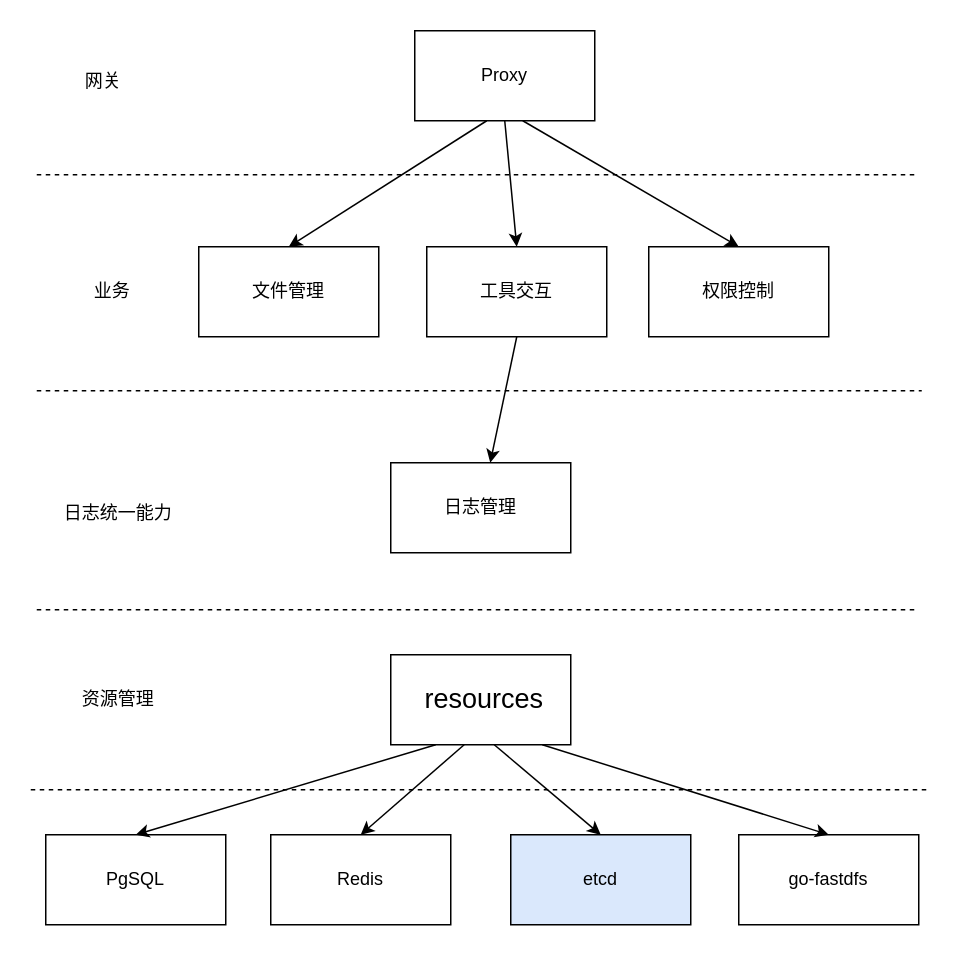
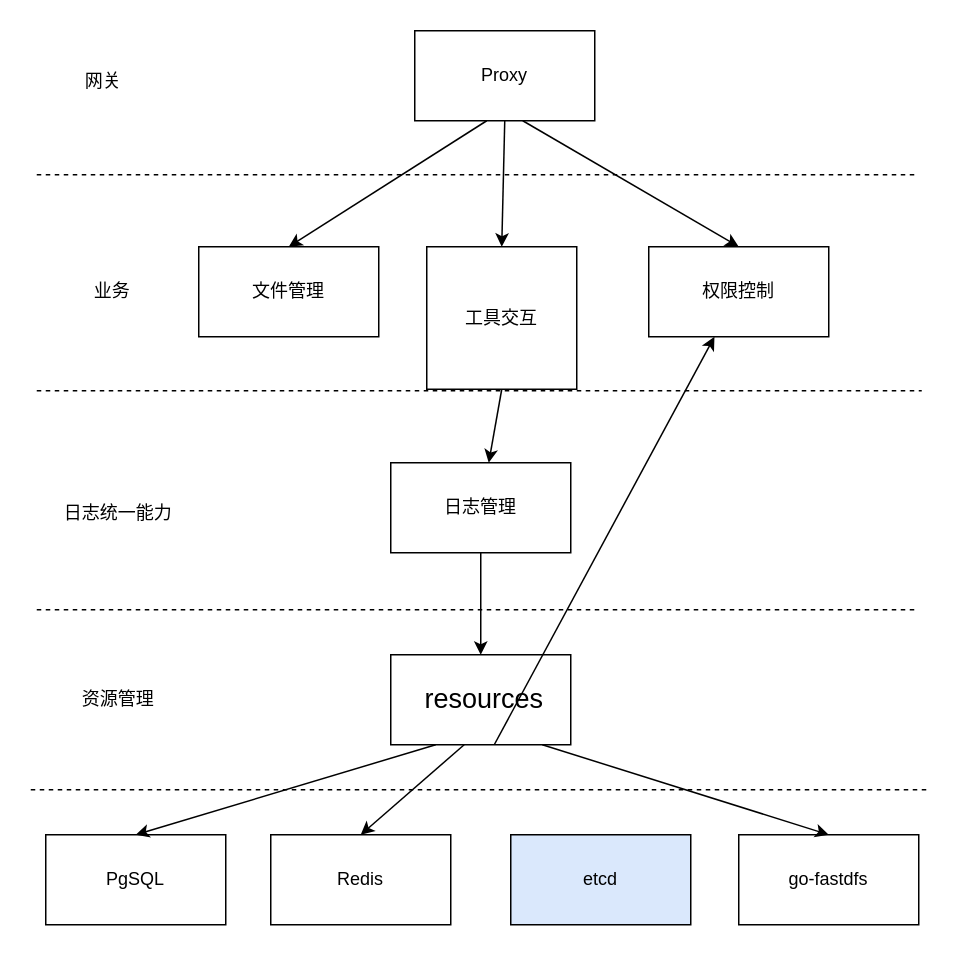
- <mxCell id="12" value="工具交互" style="rounded=0;whiteSpace=wrap;html=1;fontSize=12;fillColor=none;align=center;" vertex="1" parent="1"><mxGeometry x="284" y="164" width="120" height="60" as="geometry" /></mxCell>
+ <mxCell id="12" value="工具交互" style="rounded=0;whiteSpace=wrap;html=1;fontSize=12;fillColor=none;align=center;" vertex="1" parent="1"><mxGeometry x="284" y="164" width="100" height="95" as="geometry" /></mxCell>
+ <mxCell id="14" value="" style="edgeStyle=orthogonalEdgeStyle;rounded=0;orthogonalLoop=1;jettySize=auto;html=1;fontSize=12;" edge="1" parent="1" source="15" target="5"><mxGeometry relative="1" as="geometry" /></mxCell>
- <mxCell id="19" value="" style="endArrow=classic;html=1;rounded=0;fontSize=12;exitX=0.575;exitY=1;exitDx=0;exitDy=0;exitPerimeter=0;entryX=0.5;entryY=0;entryDx=0;entryDy=0;" edge="1" parent="1" source="5" target="4"><mxGeometry width="50" height="50" relative="1" as="geometry"><mxPoint x="-120" y="562" as="sourcePoint" /><mxPoint x="-70" y="512" as="targetPoint" /></mxGeometry></mxCell>
+ <mxCell id="19" value="" style="endArrow=classic;html=1;rounded=0;fontSize=12;exitX=0.575;exitY=1;exitDx=0;exitDy=0;exitPerimeter=0;" edge="1" parent="1" source="5" target="13"><mxGeometry width="50" height="50" relative="1" as="geometry"><mxPoint x="-120" y="562" as="sourcePoint" /><mxPoint x="-70" y="512" as="targetPoint" /></mxGeometry></mxCell>
